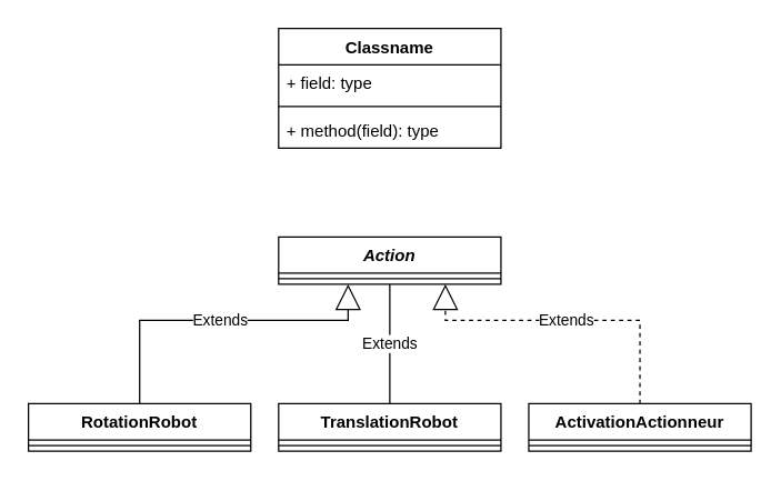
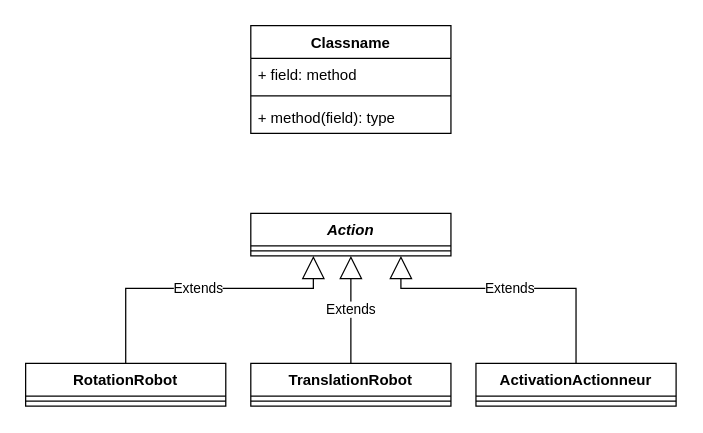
- <mxCell id="14" value="+ field: type" style="text;strokeColor=none;fillColor=none;align=left;verticalAlign=top;spacingLeft=4;spacingRight=4;overflow=hidden;rotatable=0;points=[[0,0.5],[1,0.5]];portConstraint=eastwest;" vertex="1" parent="13"><mxGeometry y="26" width="160" height="26" as="geometry" /></mxCell>
+ <mxCell id="14" value="+ field: method" style="text;strokeColor=none;fillColor=none;align=left;verticalAlign=top;spacingLeft=4;spacingRight=4;overflow=hidden;rotatable=0;points=[[0,0.5],[1,0.5]];portConstraint=eastwest;" vertex="1" parent="13"><mxGeometry y="26" width="160" height="26" as="geometry" /></mxCell>
- <mxCell id="11" value="Extends" style="endArrow=none;endSize=16;endFill=0;html=1;rounded=0;elbow=vertical;" edge="1" parent="1" source="8" target="2"><mxGeometry width="160" relative="1" as="geometry"><mxPoint x="220" y="210" as="sourcePoint" /><mxPoint x="380" y="210" as="targetPoint" /><Array as="points" /></mxGeometry></mxCell>
+ <mxCell id="11" value="Extends" style="endArrow=block;endSize=16;endFill=0;html=1;rounded=0;elbow=vertical;" edge="1" parent="1" source="8" target="2"><mxGeometry width="160" relative="1" as="geometry"><mxPoint x="220" y="210" as="sourcePoint" /><mxPoint x="380" y="210" as="targetPoint" /><Array as="points" /></mxGeometry></mxCell>
- <mxCell id="12" value="Extends" style="endArrow=block;endSize=16;endFill=0;html=1;rounded=0;elbow=vertical;edgeStyle=elbowEdgeStyle;dashed=1;" edge="1" parent="1" source="6" target="2"><mxGeometry width="160" relative="1" as="geometry"><mxPoint x="220" y="210" as="sourcePoint" /><mxPoint x="380" y="210" as="targetPoint" /><Array as="points"><mxPoint x="320" y="230" /><mxPoint x="360" y="230" /><mxPoint x="310" y="220" /><mxPoint x="300" y="230" /></Array></mxGeometry></mxCell>
+ <mxCell id="12" value="Extends" style="endArrow=block;endSize=16;endFill=0;html=1;rounded=0;elbow=vertical;edgeStyle=elbowEdgeStyle;" edge="1" parent="1" source="6" target="2"><mxGeometry width="160" relative="1" as="geometry"><mxPoint x="220" y="210" as="sourcePoint" /><mxPoint x="380" y="210" as="targetPoint" /><Array as="points"><mxPoint x="320" y="230" /><mxPoint x="360" y="230" /><mxPoint x="310" y="220" /><mxPoint x="300" y="230" /></Array></mxGeometry></mxCell>
